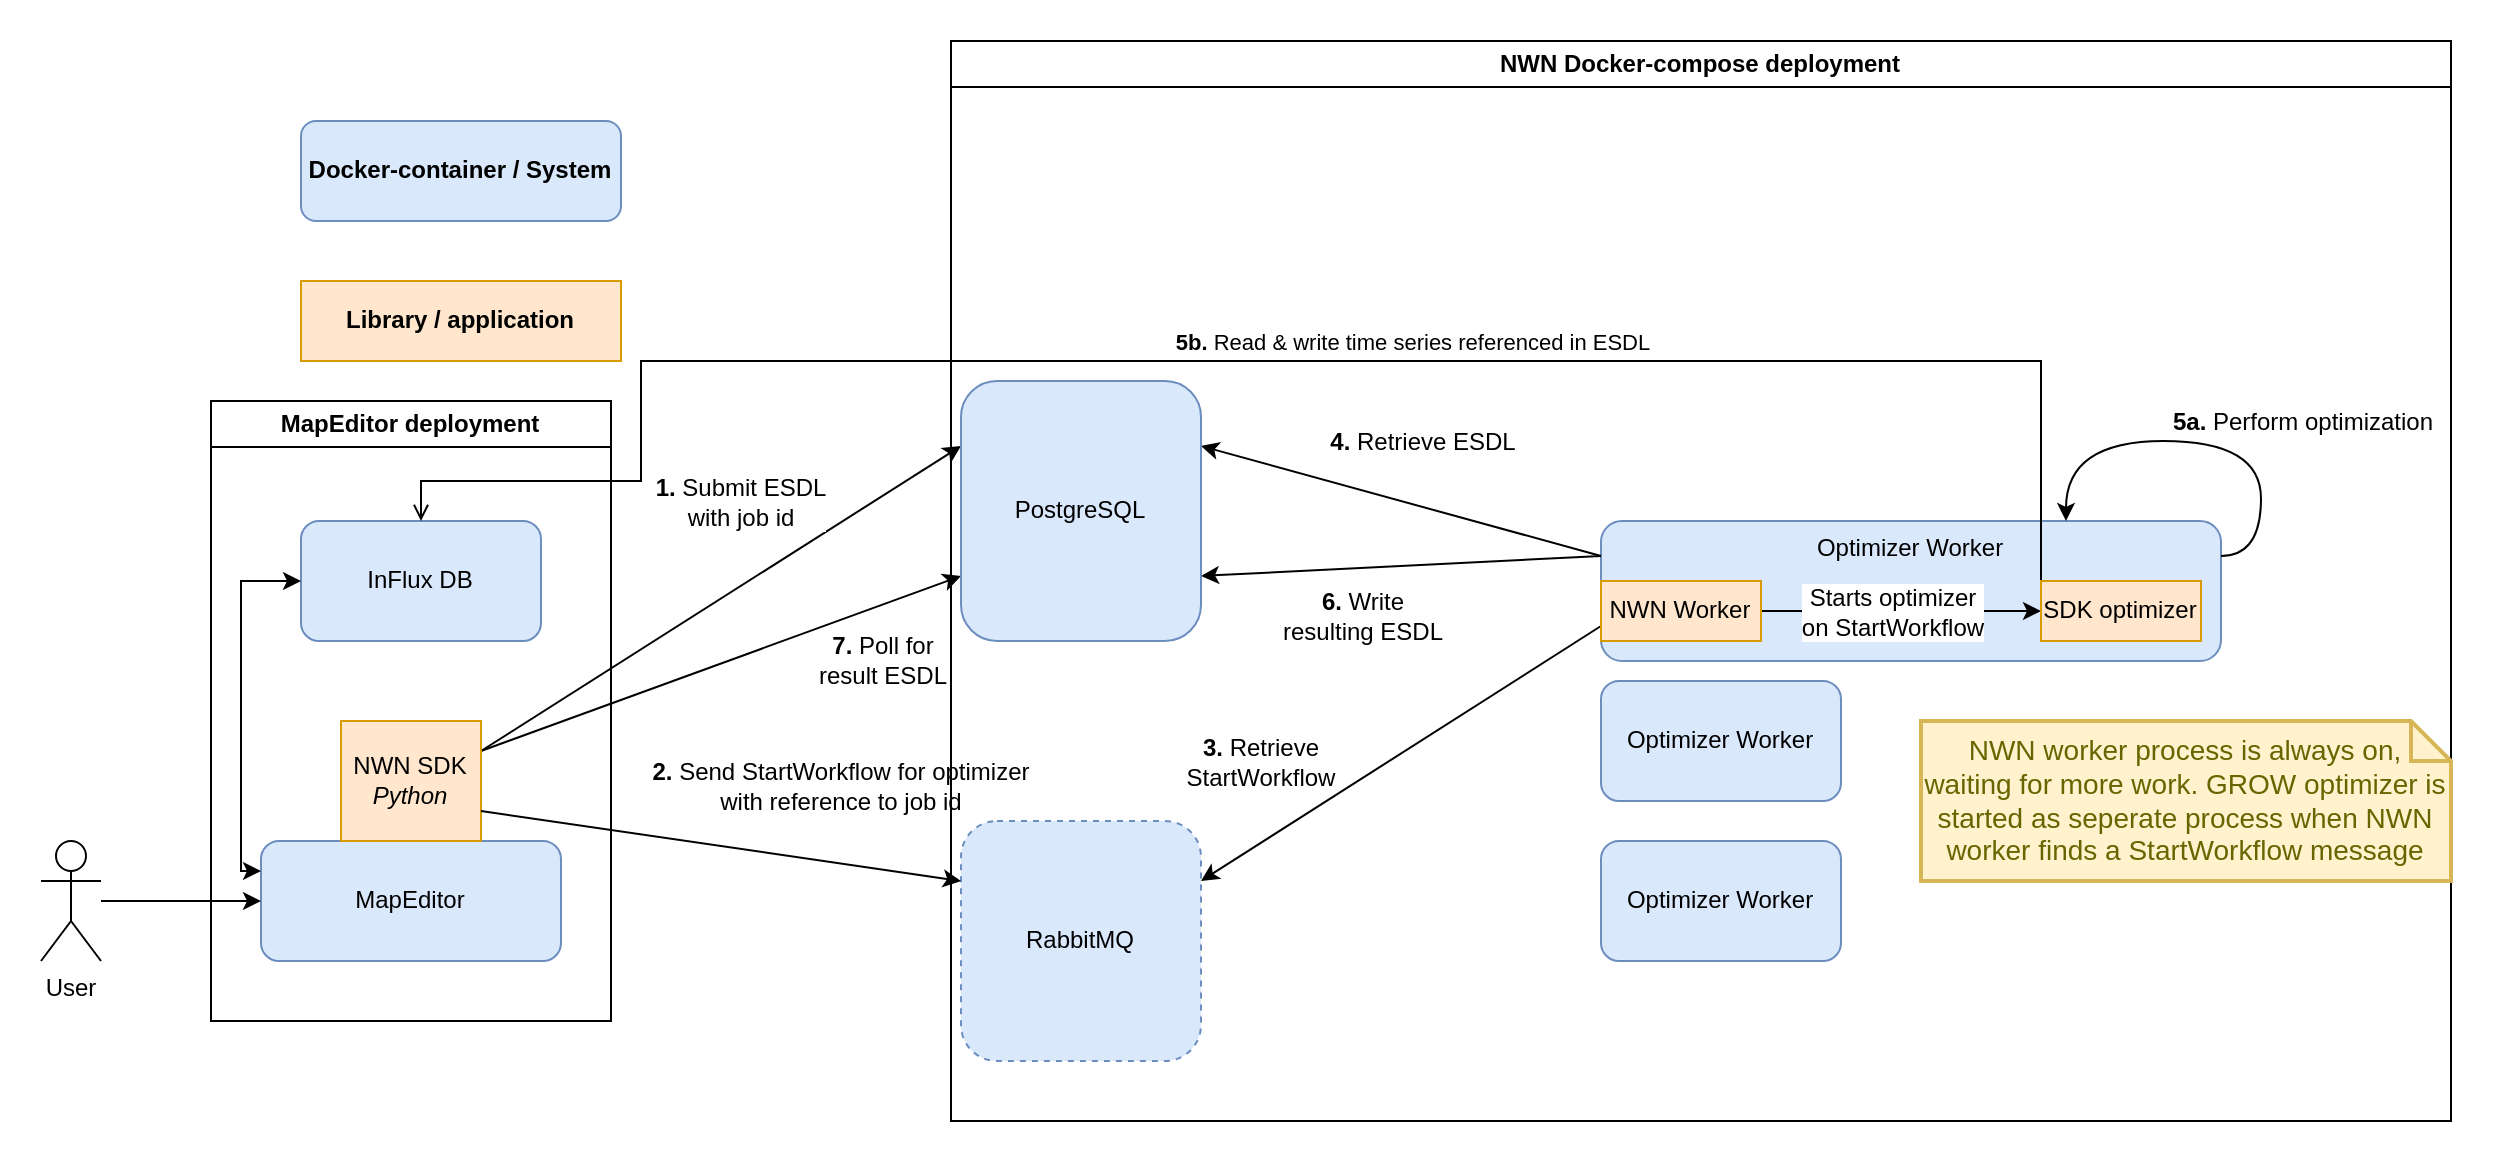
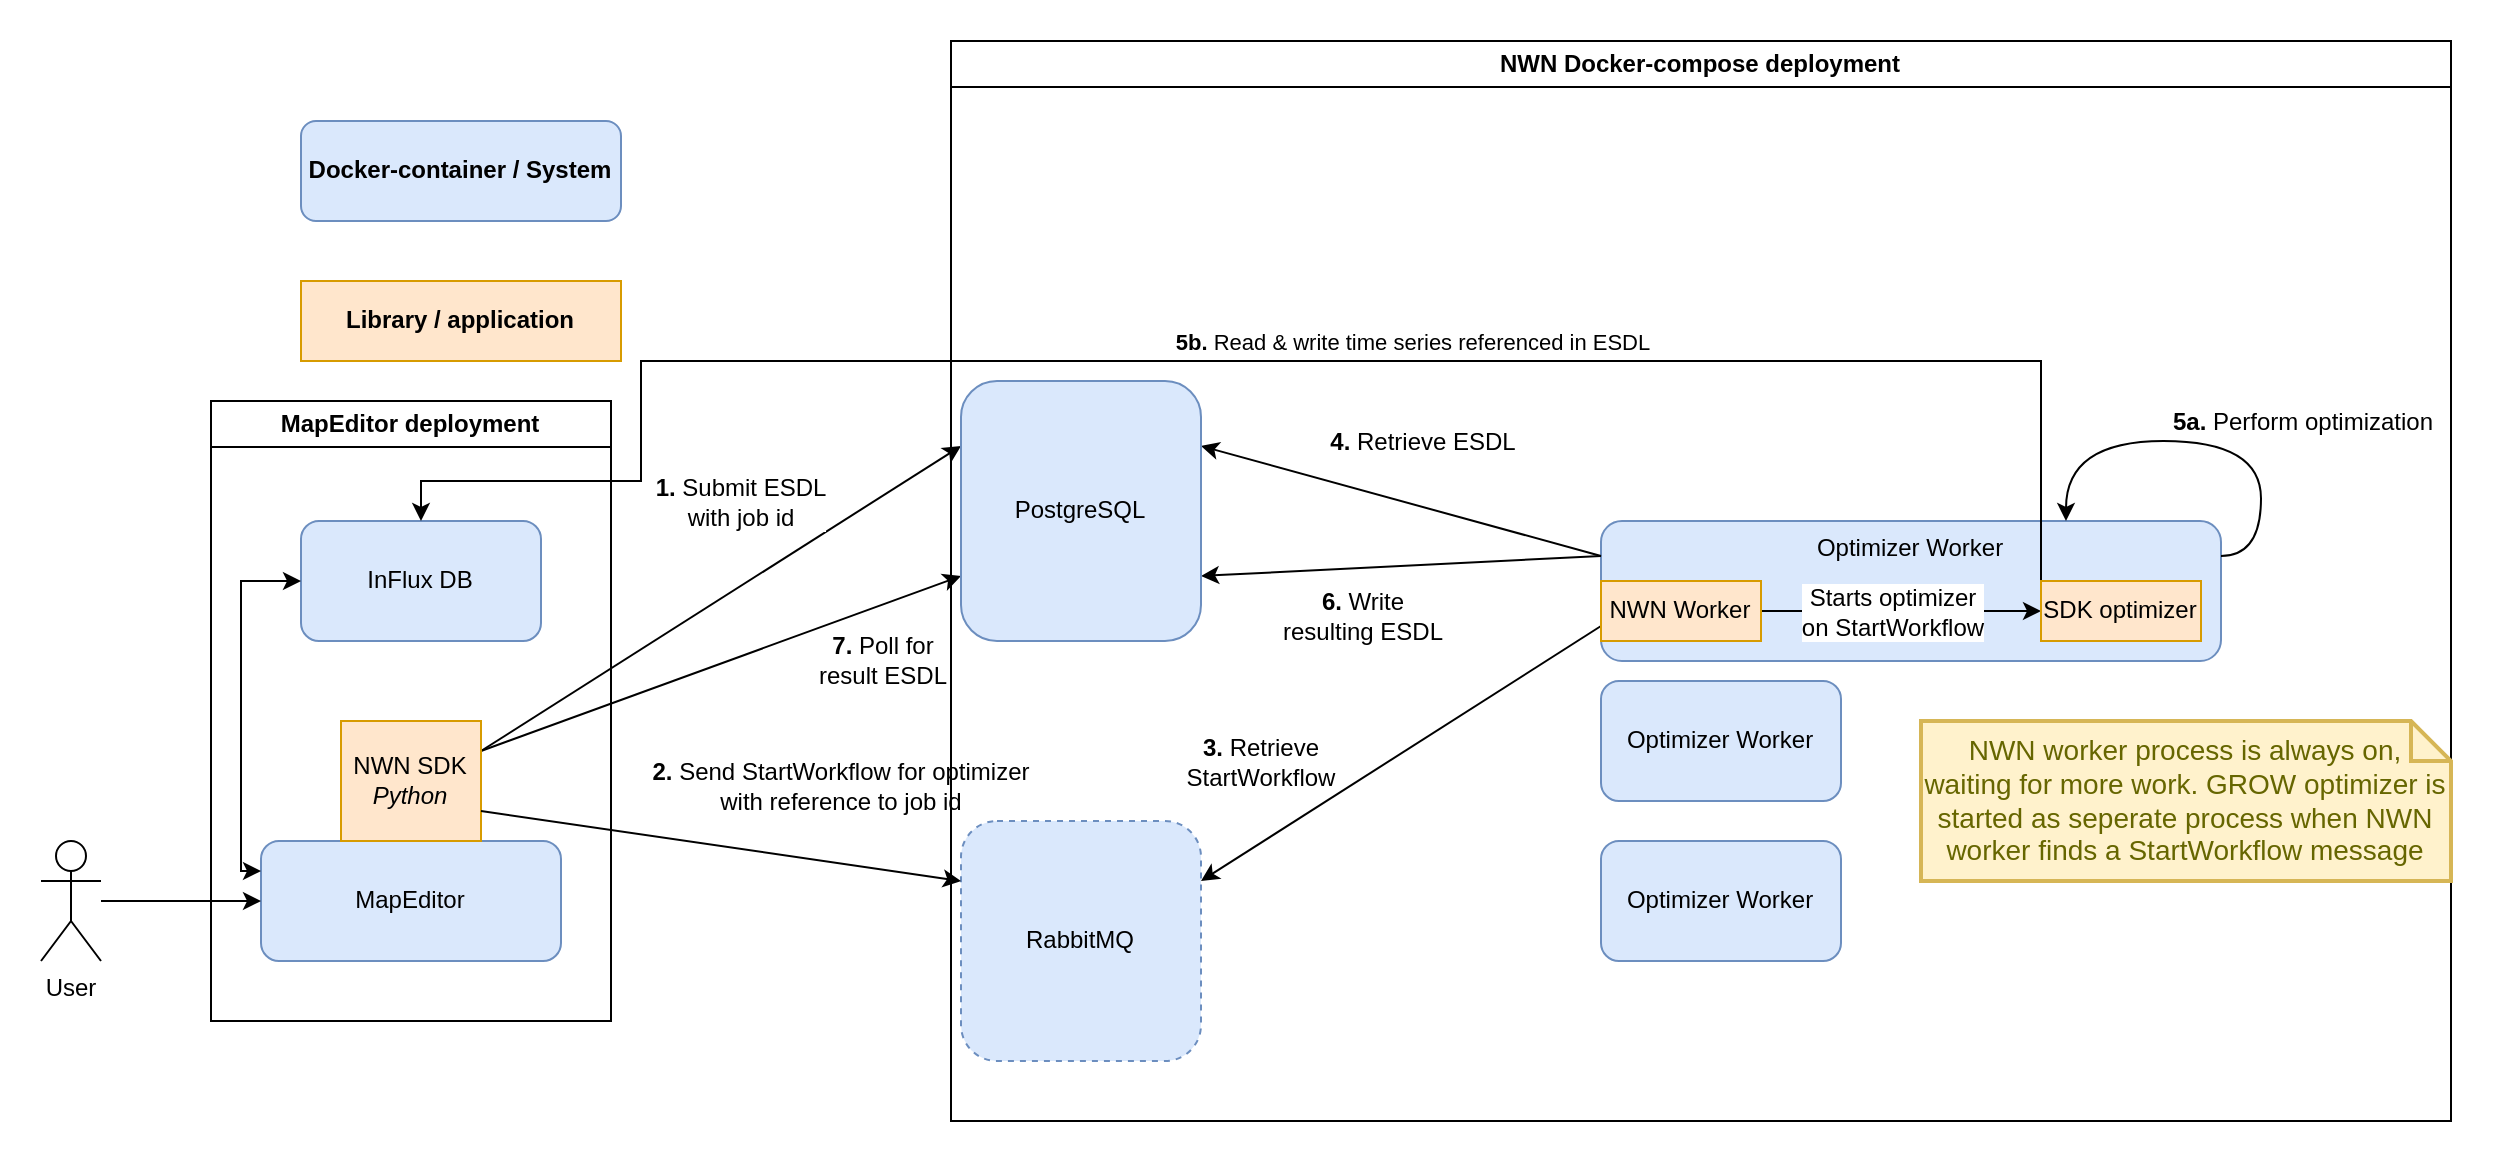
- <mxCell id="20" style="edgeStyle=orthogonalEdgeStyle;rounded=0;orthogonalLoop=1;jettySize=auto;html=1;exitX=0;exitY=0;exitDx=0;exitDy=0;entryX=0.5;entryY=0;entryDx=0;entryDy=0;endArrow=open;" parent="1" source="27" target="10" edge="1"><mxGeometry relative="1" as="geometry"><Array as="points"><mxPoint x="1020" y="180" /><mxPoint x="320" y="180" /><mxPoint x="320" y="240" /><mxPoint x="210" y="240" /></Array></mxGeometry></mxCell>
+ <mxCell id="20" style="edgeStyle=orthogonalEdgeStyle;rounded=0;orthogonalLoop=1;jettySize=auto;html=1;exitX=0;exitY=0;exitDx=0;exitDy=0;entryX=0.5;entryY=0;entryDx=0;entryDy=0;" parent="1" source="27" target="10" edge="1"><mxGeometry relative="1" as="geometry"><Array as="points"><mxPoint x="1020" y="180" /><mxPoint x="320" y="180" /><mxPoint x="320" y="240" /><mxPoint x="210" y="240" /></Array></mxGeometry></mxCell>
